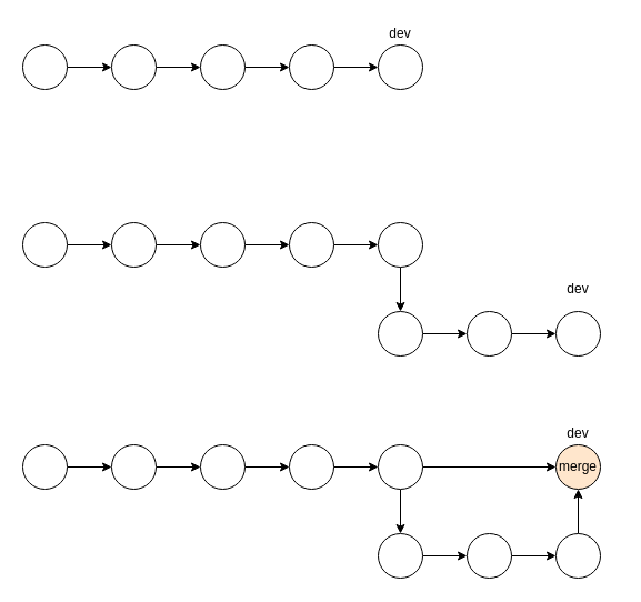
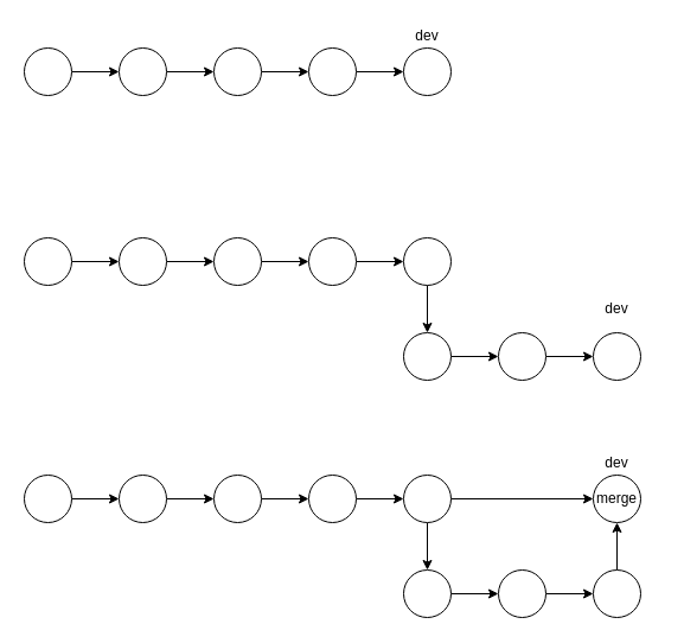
- <mxCell id="46" value="merge" style="ellipse;whiteSpace=wrap;html=1;aspect=fixed;fillColor=#ffe6cc;" parent="1" vertex="1"><mxGeometry x="500" y="400" width="40" height="40" as="geometry" /></mxCell>
+ <mxCell id="46" value="merge" style="ellipse;whiteSpace=wrap;html=1;aspect=fixed;" parent="1" vertex="1"><mxGeometry x="500" y="400" width="40" height="40" as="geometry" /></mxCell>
